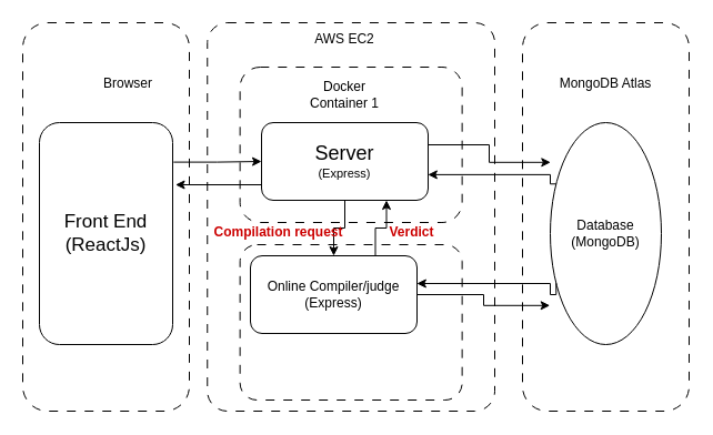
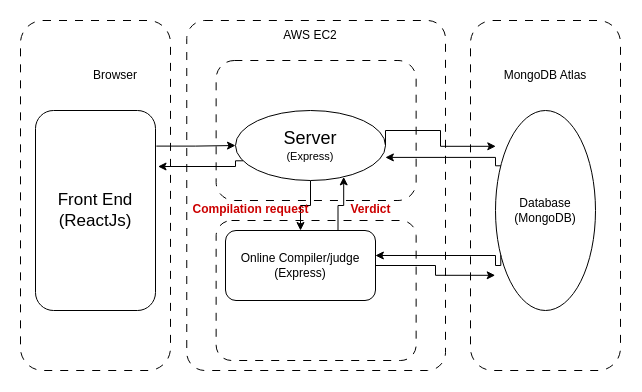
- <mxCell id="22" value="Docker Container 1" style="text;html=1;align=center;verticalAlign=middle;whiteSpace=wrap;rounded=0;" vertex="1" parent="1"><mxGeometry x="264.99" y="70" width="90" height="30" as="geometry" /></mxCell>
- <mxCell id="12" value="&lt;font style=&quot;font-size: 18px;&quot;&gt;Server&lt;/font&gt;&lt;div style=&quot;font-size: 11px;&quot;&gt;&lt;font style=&quot;font-size: 11px;&quot;&gt;(&lt;/font&gt;&lt;font style=&quot;font-size: 11px;&quot;&gt;Express&lt;/font&gt;&lt;span style=&quot;background-color: initial;&quot;&gt;)&lt;/span&gt;&lt;/div&gt;" style="rounded=1;whiteSpace=wrap;html=1;" parent="1" vertex="1"><mxGeometry x="235" y="110" width="150" height="70" as="geometry" /></mxCell>
+ <mxCell id="12" value="&lt;font style=&quot;font-size: 18px;&quot;&gt;Server&lt;/font&gt;&lt;div style=&quot;font-size: 11px;&quot;&gt;&lt;font style=&quot;font-size: 11px;&quot;&gt;(&lt;/font&gt;&lt;font style=&quot;font-size: 11px;&quot;&gt;Express&lt;/font&gt;&lt;span style=&quot;background-color: initial;&quot;&gt;)&lt;/span&gt;&lt;/div&gt;" style="ellipse;whiteSpace=wrap;html=1;" parent="1" vertex="1"><mxGeometry x="235" y="110" width="150" height="70" as="geometry" /></mxCell>
